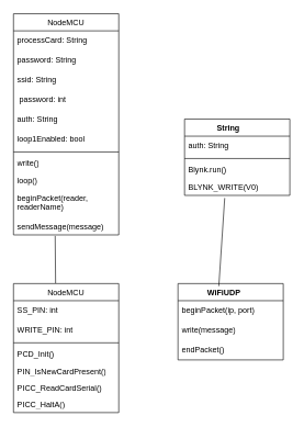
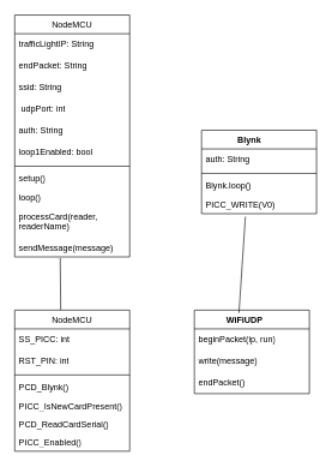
- <mxCell id="3" value="processCard: String" style="text;strokeColor=none;fillColor=none;align=left;verticalAlign=middle;spacingLeft=4;spacingRight=4;overflow=hidden;points=[[0,0.5],[1,0.5]];portConstraint=eastwest;rotatable=0;whiteSpace=wrap;html=1;" parent="2" vertex="1"><mxGeometry y="26" width="160" height="30" as="geometry" /></mxCell>
+ <mxCell id="3" value="trafficLightIP: String" style="text;strokeColor=none;fillColor=none;align=left;verticalAlign=middle;spacingLeft=4;spacingRight=4;overflow=hidden;points=[[0,0.5],[1,0.5]];portConstraint=eastwest;rotatable=0;whiteSpace=wrap;html=1;" parent="2" vertex="1"><mxGeometry y="26" width="160" height="30" as="geometry" /></mxCell>
- <mxCell id="4" value="password: String " style="text;strokeColor=none;fillColor=none;align=left;verticalAlign=middle;spacingLeft=4;spacingRight=4;overflow=hidden;points=[[0,0.5],[1,0.5]];portConstraint=eastwest;rotatable=0;whiteSpace=wrap;html=1;" parent="2" vertex="1"><mxGeometry y="56" width="160" height="30" as="geometry" /></mxCell>
+ <mxCell id="4" value="endPacket: String " style="text;strokeColor=none;fillColor=none;align=left;verticalAlign=middle;spacingLeft=4;spacingRight=4;overflow=hidden;points=[[0,0.5],[1,0.5]];portConstraint=eastwest;rotatable=0;whiteSpace=wrap;html=1;" parent="2" vertex="1"><mxGeometry y="56" width="160" height="30" as="geometry" /></mxCell>
- <mxCell id="6" value="&amp;nbsp;password: &lt;span class=&quot;hljs-type&quot;&gt;int&lt;/span&gt;" style="text;strokeColor=none;fillColor=none;align=left;verticalAlign=middle;spacingLeft=4;spacingRight=4;overflow=hidden;points=[[0,0.5],[1,0.5]];portConstraint=eastwest;rotatable=0;whiteSpace=wrap;html=1;" parent="2" vertex="1"><mxGeometry y="116" width="160" height="30" as="geometry" /></mxCell>
+ <mxCell id="6" value="&amp;nbsp;udpPort: &lt;span class=&quot;hljs-type&quot;&gt;int&lt;/span&gt;" style="text;strokeColor=none;fillColor=none;align=left;verticalAlign=middle;spacingLeft=4;spacingRight=4;overflow=hidden;points=[[0,0.5],[1,0.5]];portConstraint=eastwest;rotatable=0;whiteSpace=wrap;html=1;" parent="2" vertex="1"><mxGeometry y="116" width="160" height="30" as="geometry" /></mxCell>
- <mxCell id="27" value="String&amp;nbsp; &amp;nbsp; &amp;nbsp; &amp;nbsp;&amp;nbsp;" style="swimlane;fontStyle=1;align=center;verticalAlign=top;childLayout=stackLayout;horizontal=1;startSize=26;horizontalStack=0;resizeParent=1;resizeParentMax=0;resizeLast=0;collapsible=1;marginBottom=0;whiteSpace=wrap;html=1;" parent="1" vertex="1"><mxGeometry x="280" y="180" width="160" height="116" as="geometry" /></mxCell>
+ <mxCell id="27" value="Blynk&amp;nbsp; &amp;nbsp; &amp;nbsp; &amp;nbsp;&amp;nbsp;" style="swimlane;fontStyle=1;align=center;verticalAlign=top;childLayout=stackLayout;horizontal=1;startSize=26;horizontalStack=0;resizeParent=1;resizeParentMax=0;resizeLast=0;collapsible=1;marginBottom=0;whiteSpace=wrap;html=1;" parent="1" vertex="1"><mxGeometry x="280" y="180" width="160" height="116" as="geometry" /></mxCell>
- <mxCell id="10" value="write()" style="text;strokeColor=none;fillColor=none;align=left;verticalAlign=top;spacingLeft=4;spacingRight=4;overflow=hidden;rotatable=0;points=[[0,0.5],[1,0.5]];portConstraint=eastwest;whiteSpace=wrap;html=1;" parent="2" vertex="1"><mxGeometry y="214" width="160" height="26" as="geometry" /></mxCell>
+ <mxCell id="10" value="setup()" style="text;strokeColor=none;fillColor=none;align=left;verticalAlign=top;spacingLeft=4;spacingRight=4;overflow=hidden;rotatable=0;points=[[0,0.5],[1,0.5]];portConstraint=eastwest;whiteSpace=wrap;html=1;" parent="2" vertex="1"><mxGeometry y="214" width="160" height="26" as="geometry" /></mxCell>
- <mxCell id="30" value="Blynk.run()  " style="text;strokeColor=none;fillColor=none;align=left;verticalAlign=top;spacingLeft=4;spacingRight=4;overflow=hidden;rotatable=0;points=[[0,0.5],[1,0.5]];portConstraint=eastwest;whiteSpace=wrap;html=1;" parent="27" vertex="1"><mxGeometry y="64" width="160" height="26" as="geometry" /></mxCell>
+ <mxCell id="30" value="Blynk.loop()  " style="text;strokeColor=none;fillColor=none;align=left;verticalAlign=top;spacingLeft=4;spacingRight=4;overflow=hidden;rotatable=0;points=[[0,0.5],[1,0.5]];portConstraint=eastwest;whiteSpace=wrap;html=1;" parent="27" vertex="1"><mxGeometry y="64" width="160" height="26" as="geometry" /></mxCell>
- <mxCell id="31" value="BLYNK_WRITE(V0)" style="text;strokeColor=none;fillColor=none;align=left;verticalAlign=top;spacingLeft=4;spacingRight=4;overflow=hidden;rotatable=0;points=[[0,0.5],[1,0.5]];portConstraint=eastwest;whiteSpace=wrap;html=1;" parent="27" vertex="1"><mxGeometry y="90" width="160" height="26" as="geometry" /></mxCell>
+ <mxCell id="31" value="PICC_WRITE(V0)" style="text;strokeColor=none;fillColor=none;align=left;verticalAlign=top;spacingLeft=4;spacingRight=4;overflow=hidden;rotatable=0;points=[[0,0.5],[1,0.5]];portConstraint=eastwest;whiteSpace=wrap;html=1;" parent="27" vertex="1"><mxGeometry y="90" width="160" height="26" as="geometry" /></mxCell>
- <mxCell id="12" value="beginPacket(reader, readerName)" style="text;strokeColor=none;fillColor=none;align=left;verticalAlign=top;spacingLeft=4;spacingRight=4;overflow=hidden;rotatable=0;points=[[0,0.5],[1,0.5]];portConstraint=eastwest;whiteSpace=wrap;html=1;" parent="2" vertex="1"><mxGeometry y="266" width="160" height="44" as="geometry" /></mxCell>
+ <mxCell id="12" value="processCard(reader, readerName)" style="text;strokeColor=none;fillColor=none;align=left;verticalAlign=top;spacingLeft=4;spacingRight=4;overflow=hidden;rotatable=0;points=[[0,0.5],[1,0.5]];portConstraint=eastwest;whiteSpace=wrap;html=1;" parent="2" vertex="1"><mxGeometry y="266" width="160" height="44" as="geometry" /></mxCell>
- <mxCell id="16" value="SS_PIN: &lt;span class=&quot;hljs-type&quot;&gt;int&lt;/span&gt;" style="text;strokeColor=none;fillColor=none;align=left;verticalAlign=middle;spacingLeft=4;spacingRight=4;overflow=hidden;points=[[0,0.5],[1,0.5]];portConstraint=eastwest;rotatable=0;whiteSpace=wrap;html=1;" parent="15" vertex="1"><mxGeometry y="26" width="160" height="30" as="geometry" /></mxCell>
+ <mxCell id="16" value="SS_PICC: &lt;span class=&quot;hljs-type&quot;&gt;int&lt;/span&gt;" style="text;strokeColor=none;fillColor=none;align=left;verticalAlign=middle;spacingLeft=4;spacingRight=4;overflow=hidden;points=[[0,0.5],[1,0.5]];portConstraint=eastwest;rotatable=0;whiteSpace=wrap;html=1;" parent="15" vertex="1"><mxGeometry y="26" width="160" height="30" as="geometry" /></mxCell>
- <mxCell id="24" value="beginPacket(ip, port)" style="text;strokeColor=none;fillColor=none;align=left;verticalAlign=middle;spacingLeft=4;spacingRight=4;overflow=hidden;points=[[0,0.5],[1,0.5]];portConstraint=eastwest;rotatable=0;whiteSpace=wrap;html=1;" parent="23" vertex="1"><mxGeometry y="26" width="160" height="30" as="geometry" /></mxCell>
+ <mxCell id="24" value="beginPacket(ip, run)" style="text;strokeColor=none;fillColor=none;align=left;verticalAlign=middle;spacingLeft=4;spacingRight=4;overflow=hidden;points=[[0,0.5],[1,0.5]];portConstraint=eastwest;rotatable=0;whiteSpace=wrap;html=1;" parent="23" vertex="1"><mxGeometry y="26" width="160" height="30" as="geometry" /></mxCell>
- <mxCell id="17" value="WRITE_PIN: &lt;span class=&quot;hljs-type&quot;&gt;int&lt;/span&gt;" style="text;strokeColor=none;fillColor=none;align=left;verticalAlign=middle;spacingLeft=4;spacingRight=4;overflow=hidden;points=[[0,0.5],[1,0.5]];portConstraint=eastwest;rotatable=0;whiteSpace=wrap;html=1;" parent="15" vertex="1"><mxGeometry y="56" width="160" height="30" as="geometry" /></mxCell>
+ <mxCell id="17" value="RST_PIN: &lt;span class=&quot;hljs-type&quot;&gt;int&lt;/span&gt;" style="text;strokeColor=none;fillColor=none;align=left;verticalAlign=middle;spacingLeft=4;spacingRight=4;overflow=hidden;points=[[0,0.5],[1,0.5]];portConstraint=eastwest;rotatable=0;whiteSpace=wrap;html=1;" parent="15" vertex="1"><mxGeometry y="56" width="160" height="30" as="geometry" /></mxCell>
- <mxCell id="19" value="PCD_Init()" style="text;strokeColor=none;fillColor=none;align=left;verticalAlign=top;spacingLeft=4;spacingRight=4;overflow=hidden;rotatable=0;points=[[0,0.5],[1,0.5]];portConstraint=eastwest;whiteSpace=wrap;html=1;" parent="15" vertex="1"><mxGeometry y="94" width="160" height="26" as="geometry" /></mxCell>
+ <mxCell id="19" value="PCD_Blynk()" style="text;strokeColor=none;fillColor=none;align=left;verticalAlign=top;spacingLeft=4;spacingRight=4;overflow=hidden;rotatable=0;points=[[0,0.5],[1,0.5]];portConstraint=eastwest;whiteSpace=wrap;html=1;" parent="15" vertex="1"><mxGeometry y="94" width="160" height="26" as="geometry" /></mxCell>
- <mxCell id="20" value="PIN_IsNewCardPresent()" style="text;strokeColor=none;fillColor=none;align=left;verticalAlign=top;spacingLeft=4;spacingRight=4;overflow=hidden;rotatable=0;points=[[0,0.5],[1,0.5]];portConstraint=eastwest;whiteSpace=wrap;html=1;" parent="15" vertex="1"><mxGeometry y="120" width="160" height="26" as="geometry" /></mxCell>
+ <mxCell id="20" value="PICC_IsNewCardPresent()" style="text;strokeColor=none;fillColor=none;align=left;verticalAlign=top;spacingLeft=4;spacingRight=4;overflow=hidden;rotatable=0;points=[[0,0.5],[1,0.5]];portConstraint=eastwest;whiteSpace=wrap;html=1;" parent="15" vertex="1"><mxGeometry y="120" width="160" height="26" as="geometry" /></mxCell>
- <mxCell id="21" value="PICC_ReadCardSerial()" style="text;strokeColor=none;fillColor=none;align=left;verticalAlign=top;spacingLeft=4;spacingRight=4;overflow=hidden;rotatable=0;points=[[0,0.5],[1,0.5]];portConstraint=eastwest;whiteSpace=wrap;html=1;" parent="15" vertex="1"><mxGeometry y="146" width="160" height="24" as="geometry" /></mxCell>
+ <mxCell id="21" value="PCD_ReadCardSerial()" style="text;strokeColor=none;fillColor=none;align=left;verticalAlign=top;spacingLeft=4;spacingRight=4;overflow=hidden;rotatable=0;points=[[0,0.5],[1,0.5]];portConstraint=eastwest;whiteSpace=wrap;html=1;" parent="15" vertex="1"><mxGeometry y="146" width="160" height="24" as="geometry" /></mxCell>
- <mxCell id="22" value="PICC_HaltA()  " style="text;strokeColor=none;fillColor=none;align=left;verticalAlign=top;spacingLeft=4;spacingRight=4;overflow=hidden;rotatable=0;points=[[0,0.5],[1,0.5]];portConstraint=eastwest;whiteSpace=wrap;html=1;" parent="15" vertex="1"><mxGeometry y="170" width="160" height="26" as="geometry" /></mxCell>
+ <mxCell id="22" value="PICC_Enabled()  " style="text;strokeColor=none;fillColor=none;align=left;verticalAlign=top;spacingLeft=4;spacingRight=4;overflow=hidden;rotatable=0;points=[[0,0.5],[1,0.5]];portConstraint=eastwest;whiteSpace=wrap;html=1;" parent="15" vertex="1"><mxGeometry y="170" width="160" height="26" as="geometry" /></mxCell>
